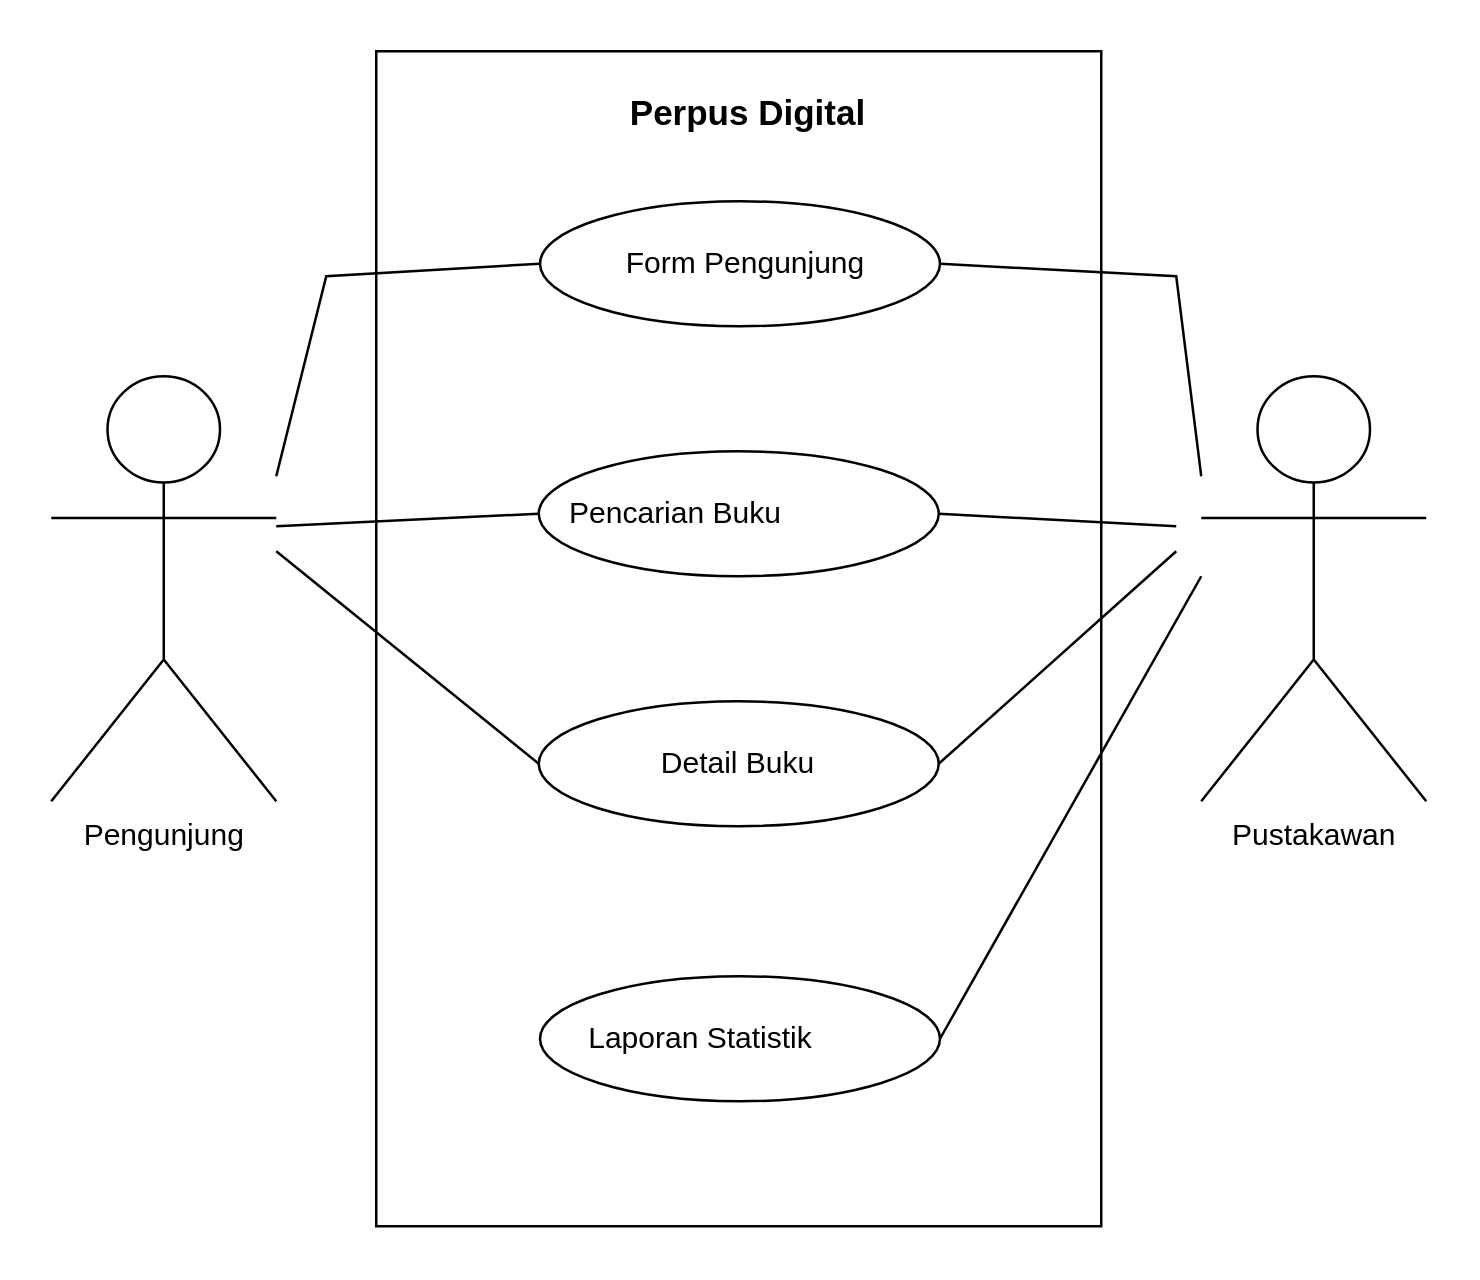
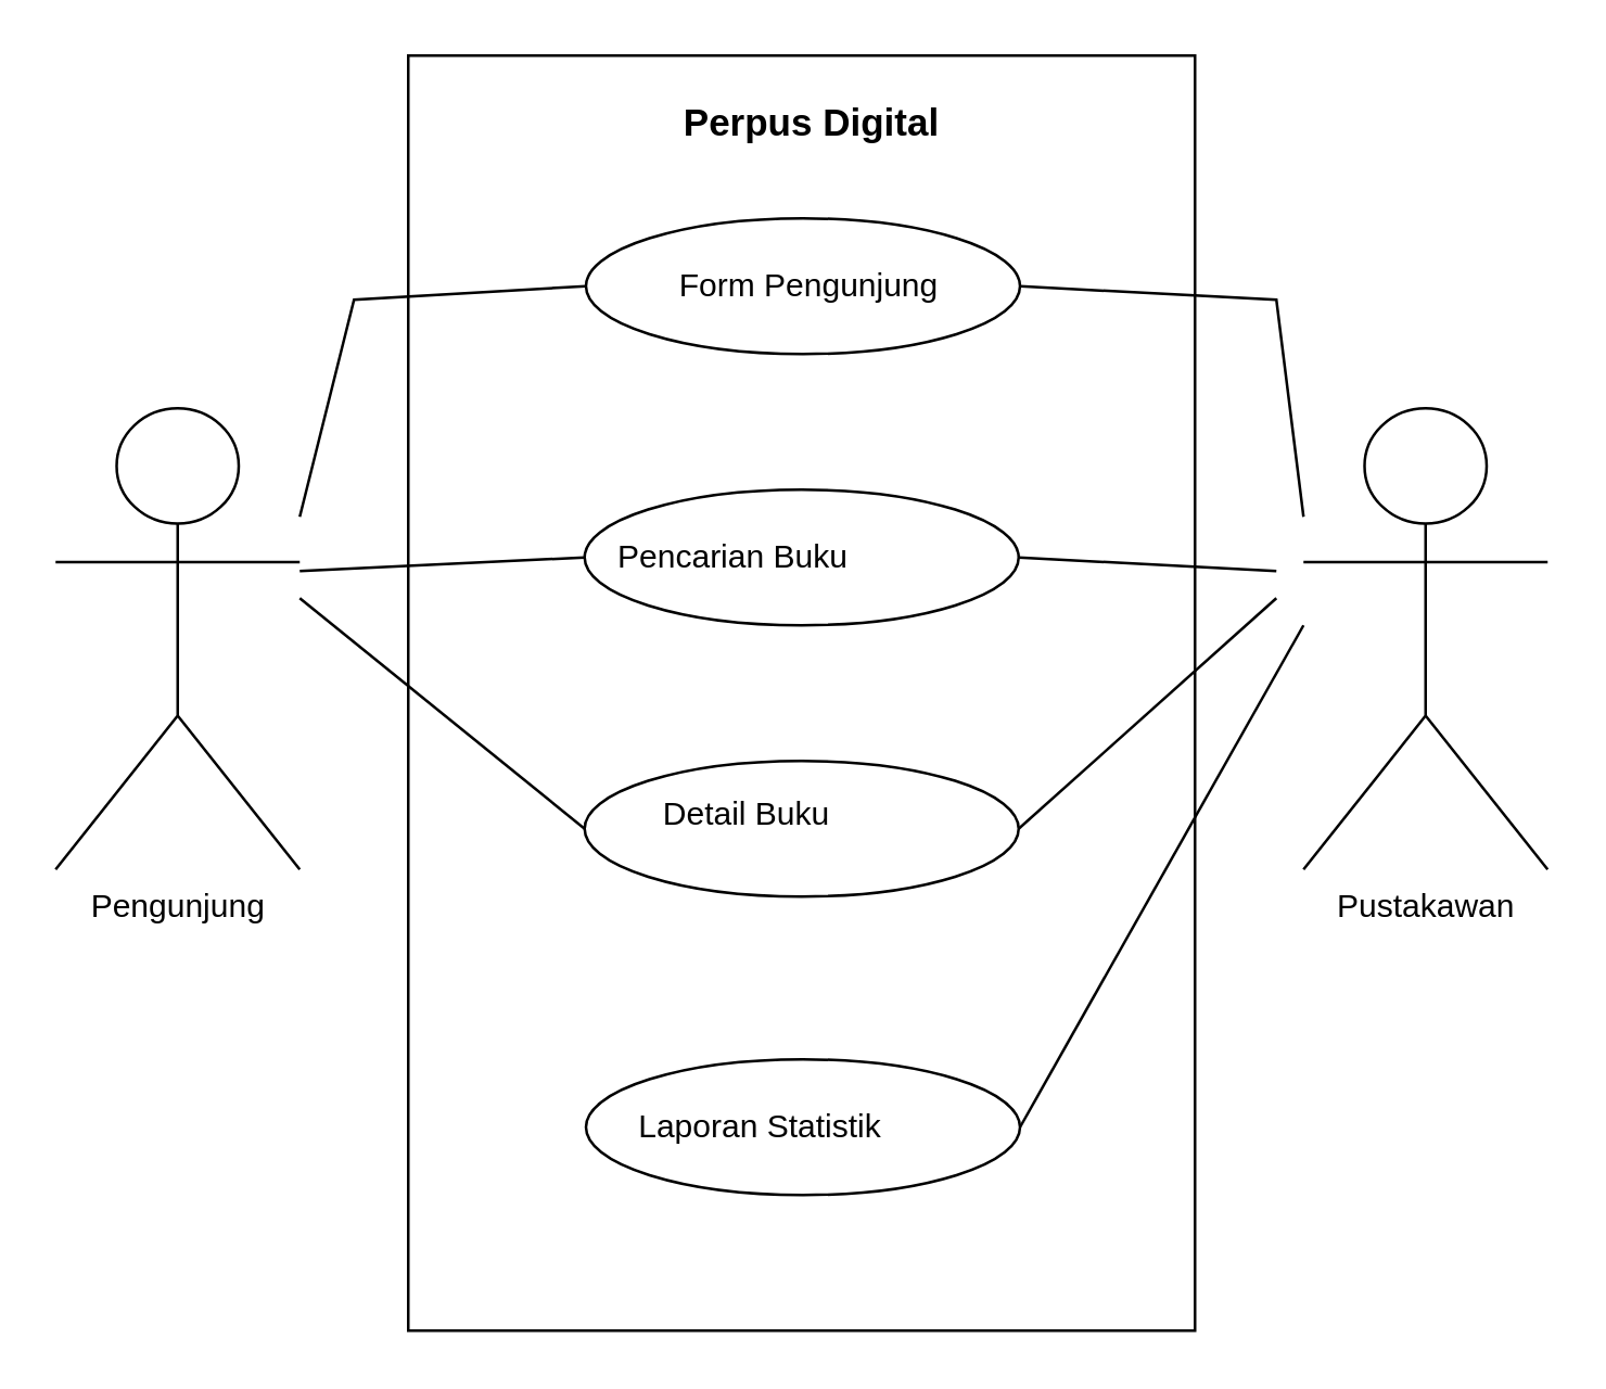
- <mxCell id="12" value="Detail Buku" style="text;html=1;strokeColor=none;fillColor=none;align=center;verticalAlign=middle;whiteSpace=wrap;rounded=0;" vertex="1" parent="1"><mxGeometry x="245" y="290" width="100" height="30" as="geometry" /></mxCell>
+ <mxCell id="12" value="Detail Buku" style="text;html=1;strokeColor=none;fillColor=none;align=center;verticalAlign=middle;whiteSpace=wrap;rounded=0;" vertex="1" parent="1"><mxGeometry x="225" y="285" width="100" height="30" as="geometry" /></mxCell>
